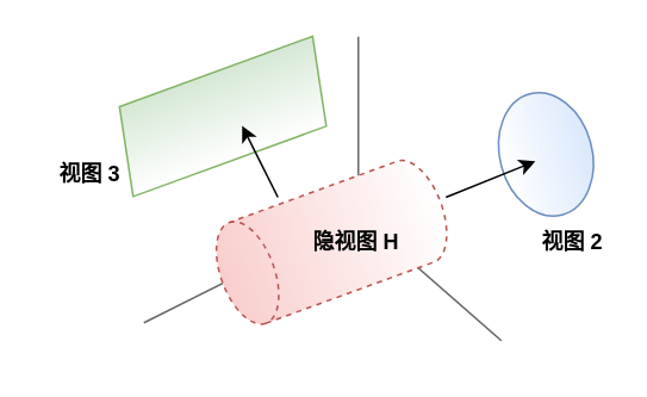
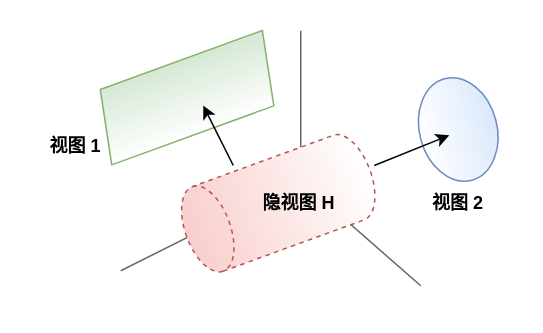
- <mxCell id="10" value="&lt;b&gt;视图 3&lt;/b&gt;" style="text;html=1;align=center;verticalAlign=middle;whiteSpace=wrap;rounded=0;" vertex="1" parent="1"><mxGeometry x="20" y="81.65" width="60" height="30" as="geometry" /></mxCell>
+ <mxCell id="10" value="&lt;b&gt;视图 1&lt;/b&gt;" style="text;html=1;align=center;verticalAlign=middle;whiteSpace=wrap;rounded=0;" vertex="1" parent="1"><mxGeometry x="20" y="81.65" width="60" height="30" as="geometry" /></mxCell>
- <mxCell id="11" value="&lt;b&gt;视图 2&lt;/b&gt;" style="text;html=1;align=center;verticalAlign=middle;whiteSpace=wrap;rounded=0;" vertex="1" parent="1"><mxGeometry x="290" y="120" width="60" height="30" as="geometry" /></mxCell>
+ <mxCell id="11" value="&lt;b&gt;视图 2&lt;/b&gt;" style="text;html=1;align=center;verticalAlign=middle;whiteSpace=wrap;rounded=0;" vertex="1" parent="1"><mxGeometry x="275" y="120" width="60" height="30" as="geometry" /></mxCell>
